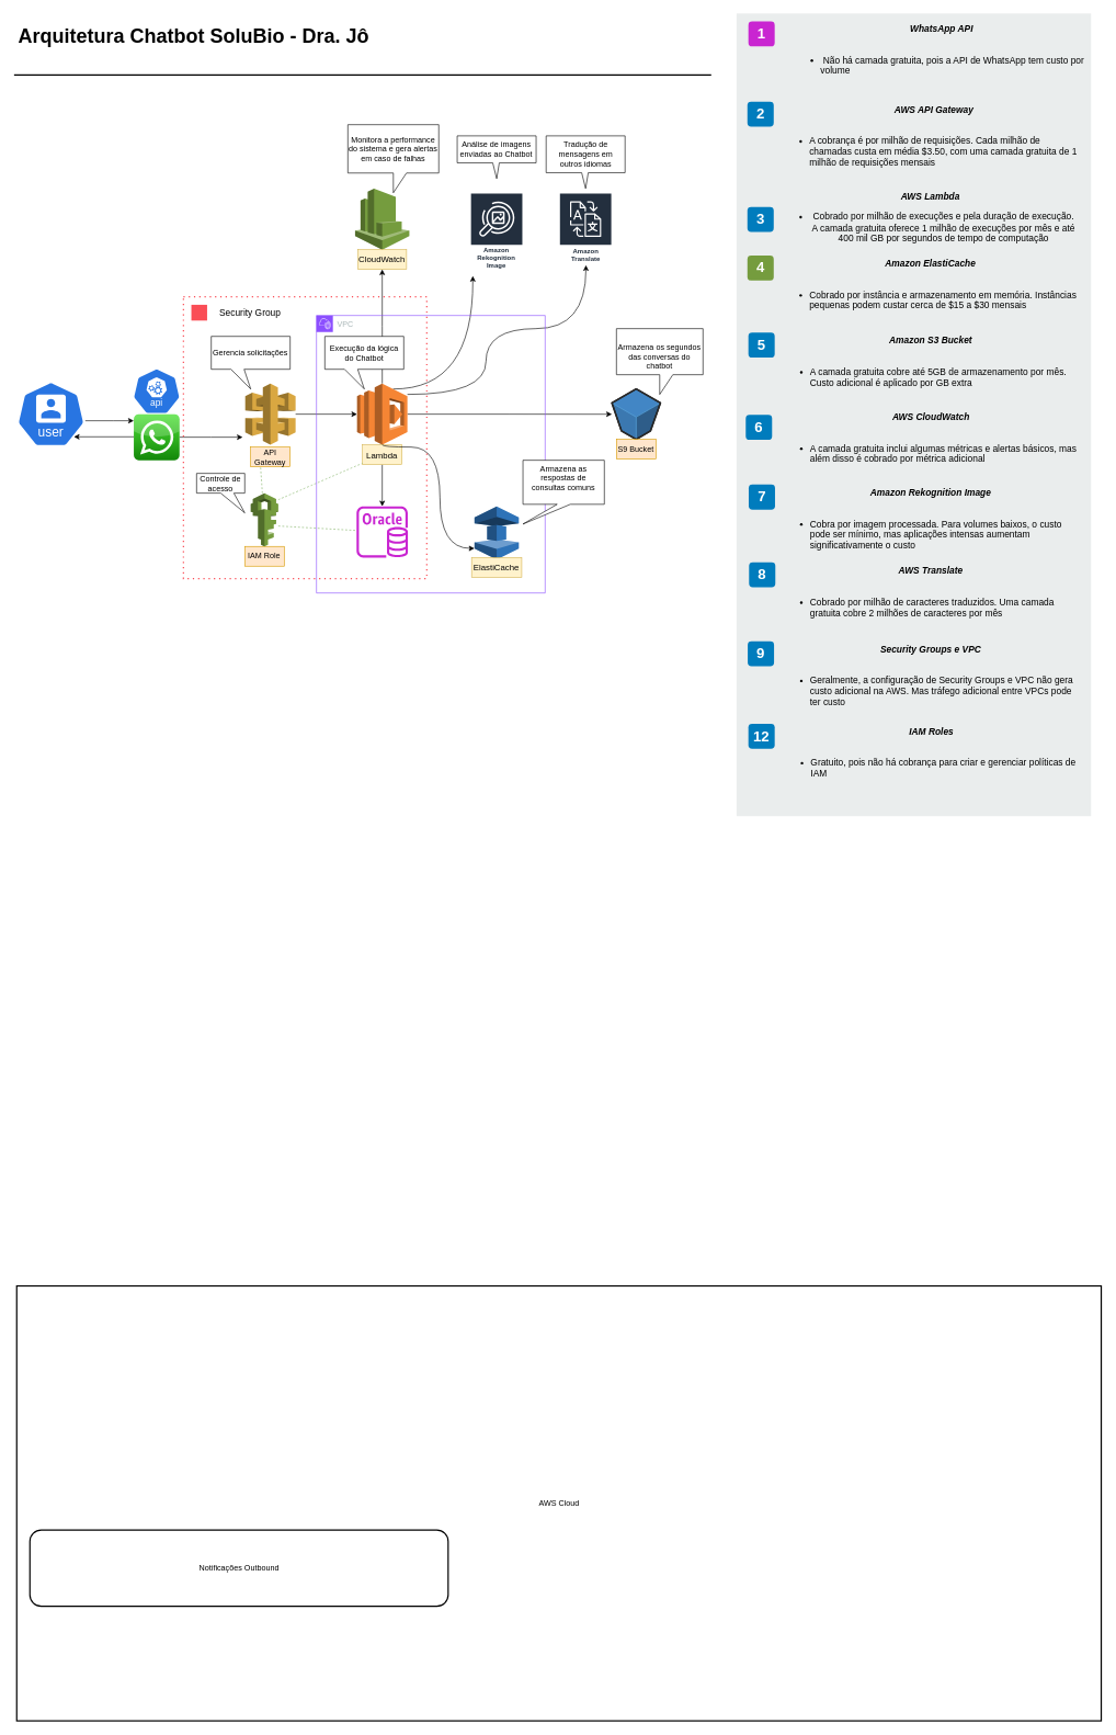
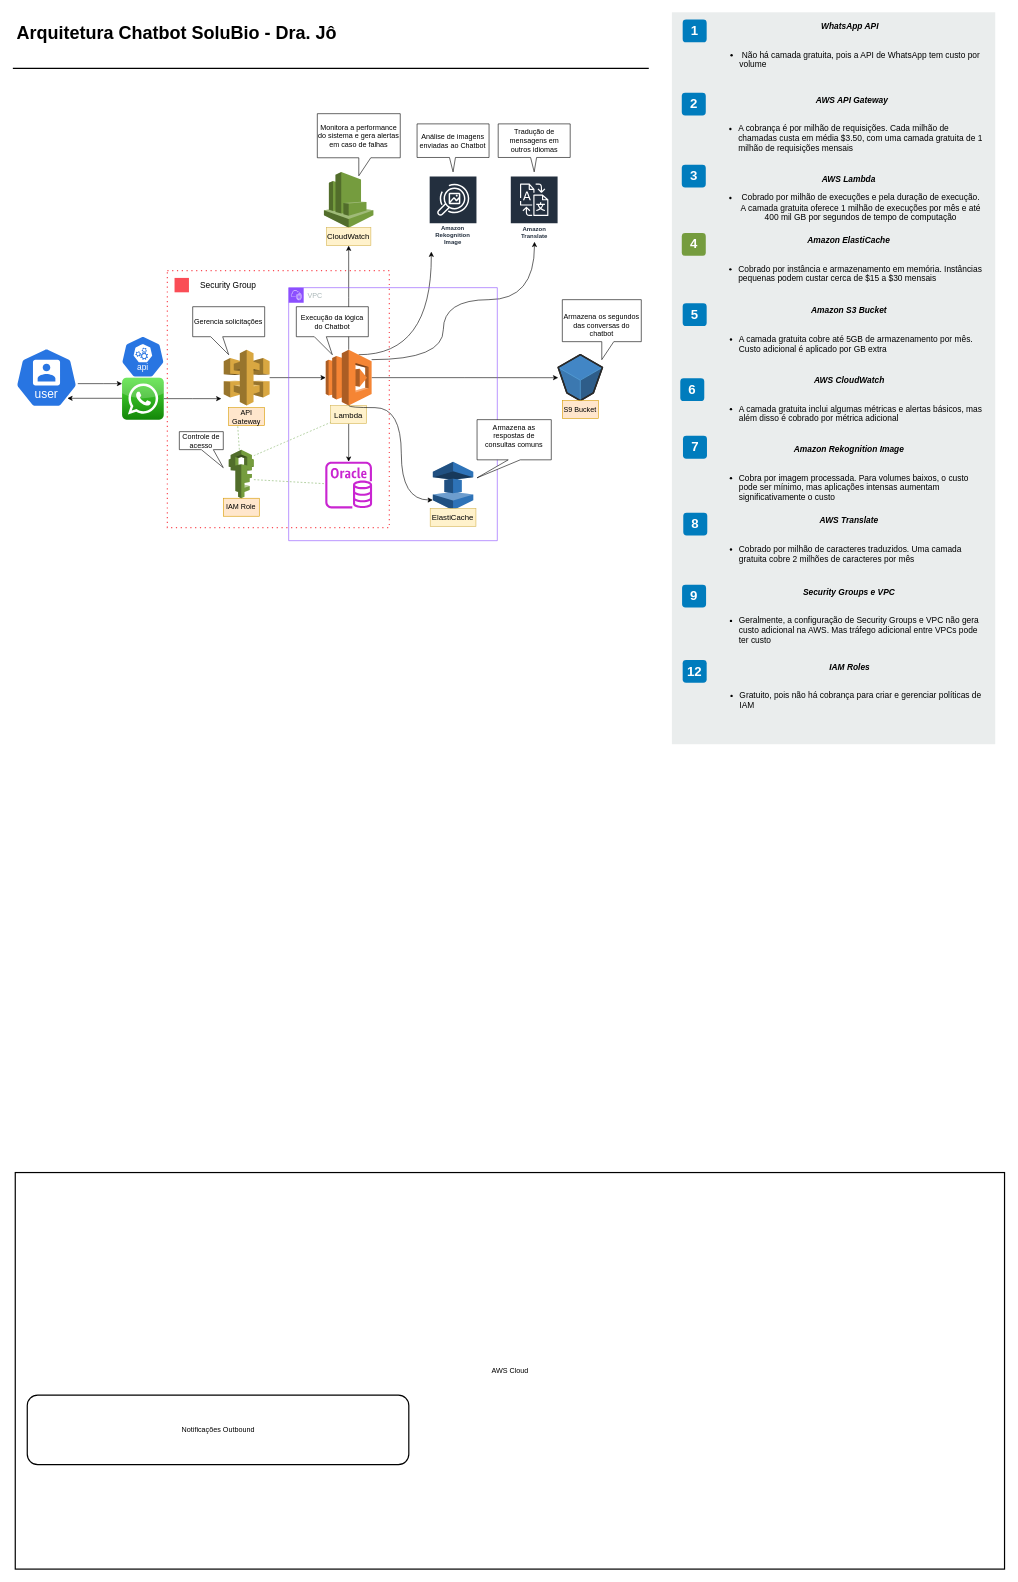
- <mxCell id="50" value="1" style="rounded=1;whiteSpace=wrap;html=1;fillColor=#c925d1;strokeColor=none;fontColor=#FFFFFF;fontStyle=1;fontSize=22;labelBackgroundColor=none;" vertex="1" parent="1"><mxGeometry x="1137" y="32" width="40" height="38" as="geometry" /></mxCell>
+ <mxCell id="50" value="1" style="rounded=1;whiteSpace=wrap;html=1;fillColor=#007CBD;strokeColor=none;fontColor=#FFFFFF;fontStyle=1;fontSize=22;labelBackgroundColor=none;" vertex="1" parent="1"><mxGeometry x="1137" y="32" width="40" height="38" as="geometry" /></mxCell>
- <mxCell id="69" value="&lt;div style=&quot;text-align: center;&quot;&gt;&lt;b style=&quot;background-color: initial;&quot;&gt;&lt;i&gt;WhatsApp API&lt;/i&gt;&lt;/b&gt;&lt;/div&gt;&lt;div style=&quot;text-align: center;&quot;&gt;&lt;br&gt;&lt;/div&gt;&lt;div&gt;&lt;ul&gt;&lt;li&gt;&amp;nbsp;Não há camada gratuita, pois a API de WhatsApp tem custo por volume&lt;/li&gt;&lt;/ul&gt;&lt;/div&gt;" style="text;html=1;align=left;verticalAlign=top;spacingTop=-4;fontSize=14;labelBackgroundColor=none;whiteSpace=wrap;" vertex="1" parent="1"><mxGeometry x="1204.5" y="32" width="450" height="115" as="geometry" /></mxCell>
+ <mxCell id="69" value="&lt;div style=&quot;text-align: center;&quot;&gt;&lt;b style=&quot;background-color: initial;&quot;&gt;&lt;i&gt;WhatsApp API&lt;/i&gt;&lt;/b&gt;&lt;/div&gt;&lt;div style=&quot;text-align: center;&quot;&gt;&lt;br&gt;&lt;/div&gt;&lt;div&gt;&lt;ul&gt;&lt;li&gt;&amp;nbsp;Não há camada gratuita, pois a API de WhatsApp tem custo por volume&lt;/li&gt;&lt;/ul&gt;&lt;/div&gt;" style="text;html=1;align=left;verticalAlign=top;spacingTop=-4;fontSize=14;labelBackgroundColor=none;whiteSpace=wrap;" vertex="1" parent="1"><mxGeometry x="1189.5" y="32" width="450" height="115" as="geometry" /></mxCell>
- <mxCell id="35" value="Análise de imagens enviadas ao Chatbot" style="shape=callout;whiteSpace=wrap;html=1;perimeter=calloutPerimeter;size=24;position=0.45;base=10;" parent="1" vertex="1"><mxGeometry x="694.26" y="206" width="120" height="65" as="geometry" /></mxCell>
+ <mxCell id="35" value="Análise de imagens enviadas ao Chatbot" style="shape=callout;whiteSpace=wrap;html=1;perimeter=calloutPerimeter;size=24;position=0.45;base=10;" parent="1" vertex="1"><mxGeometry x="694.26" y="206" width="120" height="80" as="geometry" /></mxCell>
- <mxCell id="52" value="3" style="rounded=1;whiteSpace=wrap;html=1;fillColor=#007CBD;strokeColor=none;fontColor=#FFFFFF;fontStyle=1;fontSize=22;labelBackgroundColor=none;" vertex="1" parent="1"><mxGeometry x="1135.5" y="314" width="40" height="38" as="geometry" /></mxCell>
+ <mxCell id="52" value="3" style="rounded=1;whiteSpace=wrap;html=1;fillColor=#007CBD;strokeColor=none;fontColor=#FFFFFF;fontStyle=1;fontSize=22;labelBackgroundColor=none;" vertex="1" parent="1"><mxGeometry x="1135.5" y="274" width="40" height="38" as="geometry" /></mxCell>
- <mxCell id="56" value="7" style="rounded=1;whiteSpace=wrap;html=1;fillColor=#007CBD;strokeColor=none;fontColor=#FFFFFF;fontStyle=1;fontSize=22;labelBackgroundColor=none;" vertex="1" parent="1"><mxGeometry x="1137.5" y="736" width="40" height="38" as="geometry" /></mxCell>
+ <mxCell id="56" value="7" style="rounded=1;whiteSpace=wrap;html=1;fillColor=#007CBD;strokeColor=none;fontColor=#FFFFFF;fontStyle=1;fontSize=22;labelBackgroundColor=none;" vertex="1" parent="1"><mxGeometry x="1137.5" y="726" width="40" height="38" as="geometry" /></mxCell>
